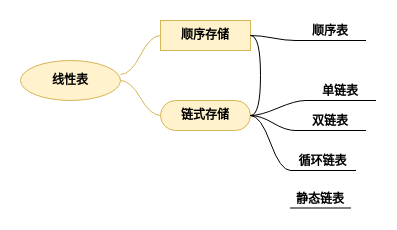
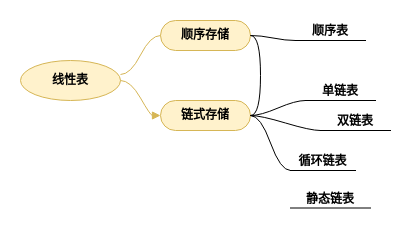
- <mxCell id="3" value="顺序存储" style="whiteSpace=wrap;html=1;arcSize=50;align=center;verticalAlign=middle;strokeWidth=1;autosize=1;spacing=4;treeFolding=1;treeMoving=1;newEdgeStyle={&quot;edgeStyle&quot;:&quot;entityRelationEdgeStyle&quot;,&quot;startArrow&quot;:&quot;none&quot;,&quot;endArrow&quot;:&quot;none&quot;,&quot;segment&quot;:10,&quot;curved&quot;:1};fillColor=#fff2cc;strokeColor=#d6b656;fontStyle=1;rounded=0;" vertex="1" parent="1"><mxGeometry x="160" y="20" width="90" height="30" as="geometry" /></mxCell>
+ <mxCell id="3" value="顺序存储" style="whiteSpace=wrap;html=1;rounded=1;arcSize=50;align=center;verticalAlign=middle;strokeWidth=1;autosize=1;spacing=4;treeFolding=1;treeMoving=1;newEdgeStyle={&quot;edgeStyle&quot;:&quot;entityRelationEdgeStyle&quot;,&quot;startArrow&quot;:&quot;none&quot;,&quot;endArrow&quot;:&quot;none&quot;,&quot;segment&quot;:10,&quot;curved&quot;:1};fillColor=#fff2cc;strokeColor=#d6b656;fontStyle=1" vertex="1" parent="1"><mxGeometry x="160" y="20" width="90" height="30" as="geometry" /></mxCell>
- <mxCell id="6" value="" style="edgeStyle=entityRelationEdgeStyle;startArrow=none;endArrow=none;segment=10;curved=1;rounded=1;exitX=1;exitY=0.5;exitDx=0;exitDy=0;fontStyle=1;fillColor=#fff2cc;strokeColor=#d6b656;" edge="1" target="5" parent="1" source="2"><mxGeometry relative="1" as="geometry"><mxPoint x="120" y="96" as="sourcePoint" /></mxGeometry></mxCell>
+ <mxCell id="6" value="" style="edgeStyle=entityRelationEdgeStyle;startArrow=none;endArrow=block;segment=10;curved=1;rounded=1;exitX=1;exitY=0.5;exitDx=0;exitDy=0;fontStyle=1;fillColor=#fff2cc;strokeColor=#d6b656;" edge="1" target="5" parent="1" source="2"><mxGeometry relative="1" as="geometry"><mxPoint x="120" y="96" as="sourcePoint" /></mxGeometry></mxCell>
- <mxCell id="11" value="双链表" style="whiteSpace=wrap;html=1;shape=partialRectangle;top=0;left=0;bottom=1;right=0;points=[[0,1],[1,1]];fillColor=none;align=center;verticalAlign=bottom;routingCenterY=0.5;snapToPoint=1;recursiveResize=0;autosize=1;treeFolding=1;treeMoving=1;newEdgeStyle={&quot;edgeStyle&quot;:&quot;entityRelationEdgeStyle&quot;,&quot;startArrow&quot;:&quot;none&quot;,&quot;endArrow&quot;:&quot;none&quot;,&quot;segment&quot;:10,&quot;curved&quot;:1};rounded=1;fontStyle=1" vertex="1" parent="1"><mxGeometry x="295" y="110" width="70" height="20" as="geometry" /></mxCell>
+ <mxCell id="11" value="双链表" style="whiteSpace=wrap;html=1;shape=partialRectangle;top=0;left=0;bottom=1;right=0;points=[[0,1],[1,1]];fillColor=none;align=center;verticalAlign=bottom;routingCenterY=0.5;snapToPoint=1;recursiveResize=0;autosize=1;treeFolding=1;treeMoving=1;newEdgeStyle={&quot;edgeStyle&quot;:&quot;entityRelationEdgeStyle&quot;,&quot;startArrow&quot;:&quot;none&quot;,&quot;endArrow&quot;:&quot;none&quot;,&quot;segment&quot;:10,&quot;curved&quot;:1};rounded=1;fontStyle=1" vertex="1" parent="1"><mxGeometry x="320" y="110" width="70" height="20" as="geometry" /></mxCell>
- <mxCell id="15" value="静态链表" style="whiteSpace=wrap;html=1;shape=partialRectangle;top=0;left=0;bottom=1;right=0;points=[[0,1],[1,1]];fillColor=none;align=center;verticalAlign=bottom;routingCenterY=0.5;snapToPoint=1;recursiveResize=0;autosize=1;treeFolding=1;treeMoving=1;newEdgeStyle={&quot;edgeStyle&quot;:&quot;entityRelationEdgeStyle&quot;,&quot;startArrow&quot;:&quot;none&quot;,&quot;endArrow&quot;:&quot;none&quot;,&quot;segment&quot;:10,&quot;curved&quot;:1};rounded=1;fontStyle=1" vertex="1" parent="1"><mxGeometry x="290" y="187.5" width="60" height="20" as="geometry" /></mxCell>
+ <mxCell id="15" value="静态链表" style="whiteSpace=wrap;html=1;shape=partialRectangle;top=0;left=0;bottom=1;right=0;points=[[0,1],[1,1]];fillColor=none;align=center;verticalAlign=bottom;routingCenterY=0.5;snapToPoint=1;recursiveResize=0;autosize=1;treeFolding=1;treeMoving=1;newEdgeStyle={&quot;edgeStyle&quot;:&quot;entityRelationEdgeStyle&quot;,&quot;startArrow&quot;:&quot;none&quot;,&quot;endArrow&quot;:&quot;none&quot;,&quot;segment&quot;:10,&quot;curved&quot;:1};rounded=1;fontStyle=1" vertex="1" parent="1"><mxGeometry x="290" y="187.5" width="80" height="20" as="geometry" /></mxCell>
